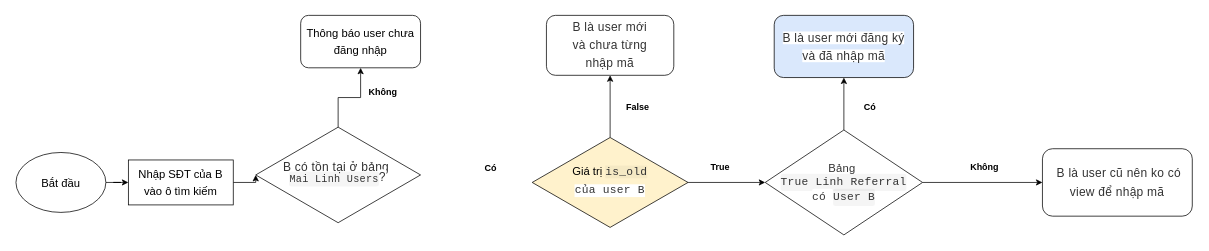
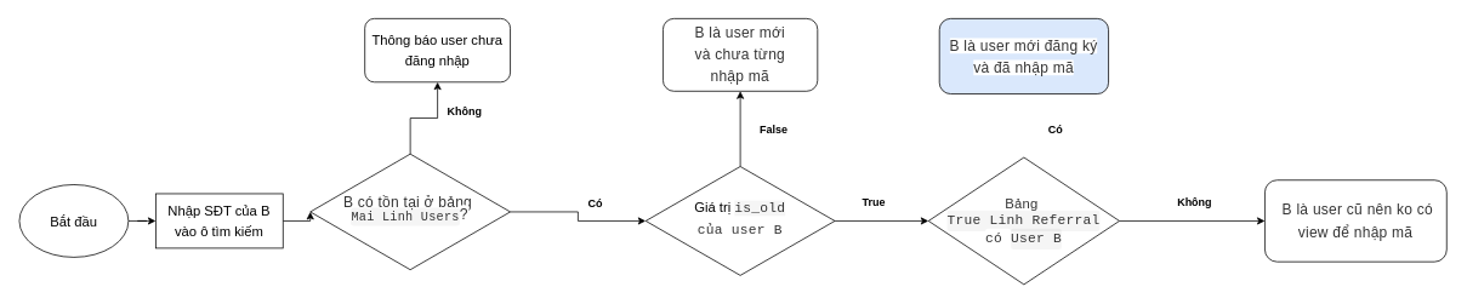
- <mxCell id="11" style="edgeStyle=orthogonalEdgeStyle;rounded=0;orthogonalLoop=1;jettySize=auto;html=1;entryX=0.5;entryY=1;entryDx=0;entryDy=0;" edge="1" parent="1" source="12" target="13"><mxGeometry relative="1" as="geometry" /></mxCell>
+ <mxCell id="3" style="edgeStyle=orthogonalEdgeStyle;rounded=0;orthogonalLoop=1;jettySize=auto;html=1;exitX=1;exitY=0.5;exitDx=0;exitDy=0;entryX=0;entryY=0.5;entryDx=0;entryDy=0;" edge="1" parent="1" source="4" target="8"><mxGeometry relative="1" as="geometry"><mxPoint x="830" y="243" as="targetPoint" /></mxGeometry></mxCell>
- <mxCell id="8" value="&lt;font style=&quot;font-size: 15px ; line-height: 150%&quot;&gt;Giá trị&amp;nbsp;&lt;span style=&quot;color: rgb(51 , 51 , 51) ; font-family: &amp;#34;menlo&amp;#34; , &amp;#34;monaco&amp;#34; , &amp;#34;consolas&amp;#34; , &amp;#34;courier new&amp;#34; , monospace ; letter-spacing: 0.35px ; text-align: left&quot;&gt;&lt;span style=&quot;background-color: rgba(0 , 0 , 0 , 0.04)&quot;&gt;is_old&lt;/span&gt;&lt;br&gt;&lt;span style=&quot;background-color: rgb(255 , 255 , 255)&quot;&gt;của user B&lt;/span&gt;&lt;/span&gt;&lt;/font&gt;" style="rhombus;whiteSpace=wrap;html=1;shadow=0;fontFamily=Helvetica;fontSize=12;align=center;strokeWidth=1;spacing=6;spacingTop=-4;fillColor=#fff2cc;" parent="1" vertex="1"><mxGeometry x="709" y="183" width="208" height="120" as="geometry" /></mxCell>
+ <mxCell id="8" value="&lt;font style=&quot;font-size: 15px ; line-height: 150%&quot;&gt;Giá trị&amp;nbsp;&lt;span style=&quot;color: rgb(51 , 51 , 51) ; font-family: &amp;#34;menlo&amp;#34; , &amp;#34;monaco&amp;#34; , &amp;#34;consolas&amp;#34; , &amp;#34;courier new&amp;#34; , monospace ; letter-spacing: 0.35px ; text-align: left&quot;&gt;&lt;span style=&quot;background-color: rgba(0 , 0 , 0 , 0.04)&quot;&gt;is_old&lt;/span&gt;&lt;br&gt;&lt;span style=&quot;background-color: rgb(255 , 255 , 255)&quot;&gt;của user B&lt;/span&gt;&lt;/span&gt;&lt;/font&gt;" style="rhombus;whiteSpace=wrap;html=1;shadow=0;fontFamily=Helvetica;fontSize=12;align=center;strokeWidth=1;spacing=6;spacingTop=-4;" parent="1" vertex="1"><mxGeometry x="709" y="183" width="208" height="120" as="geometry" /></mxCell>
